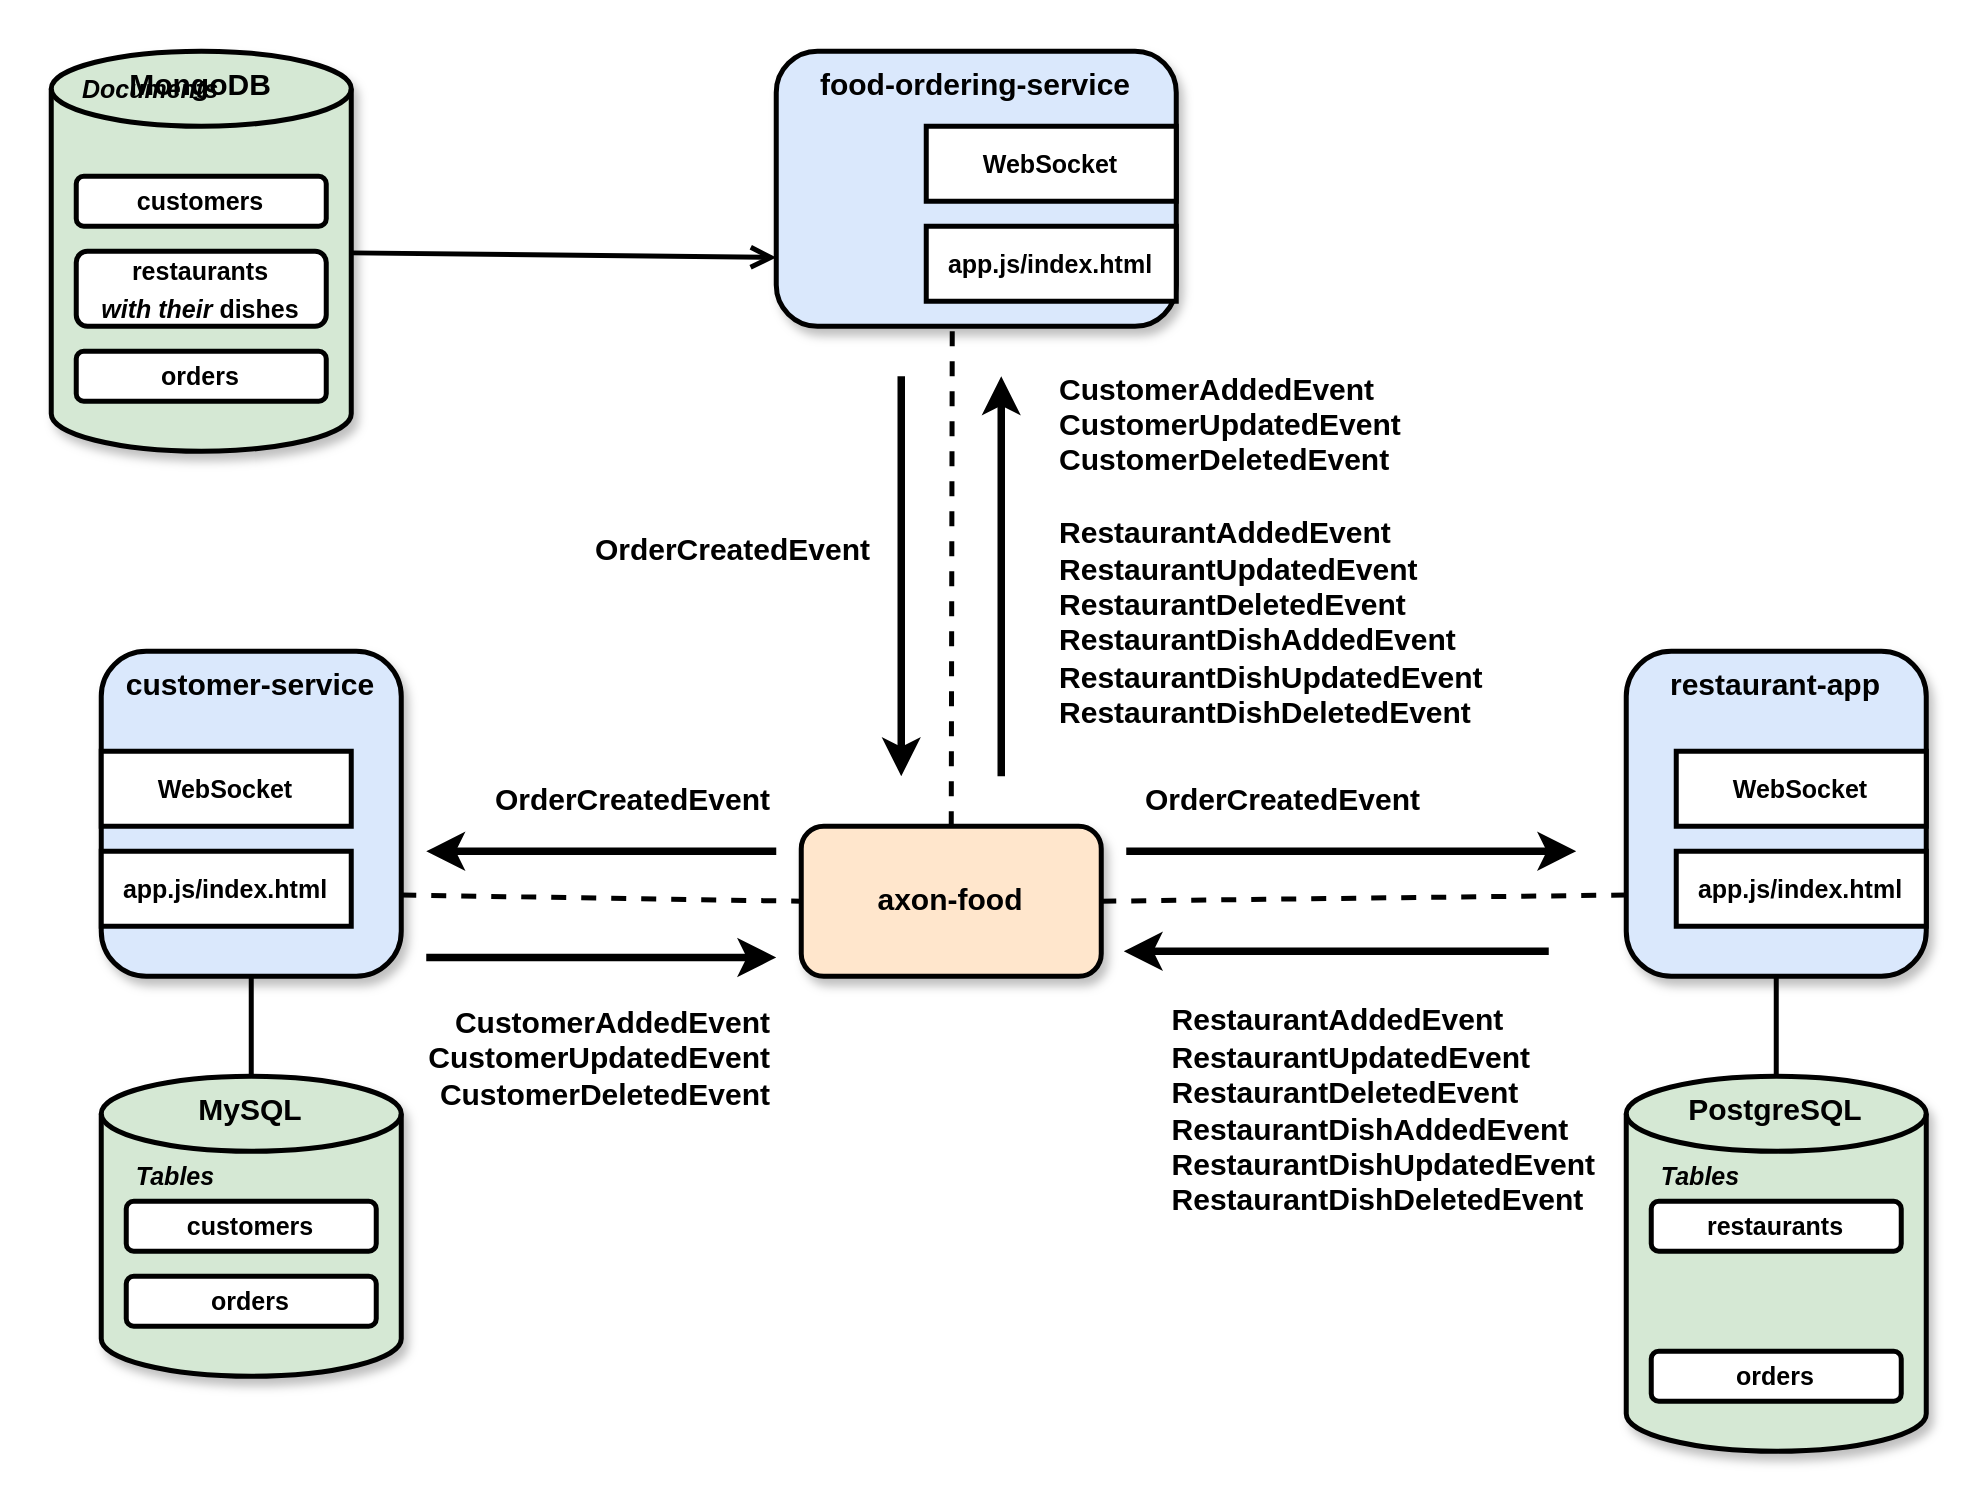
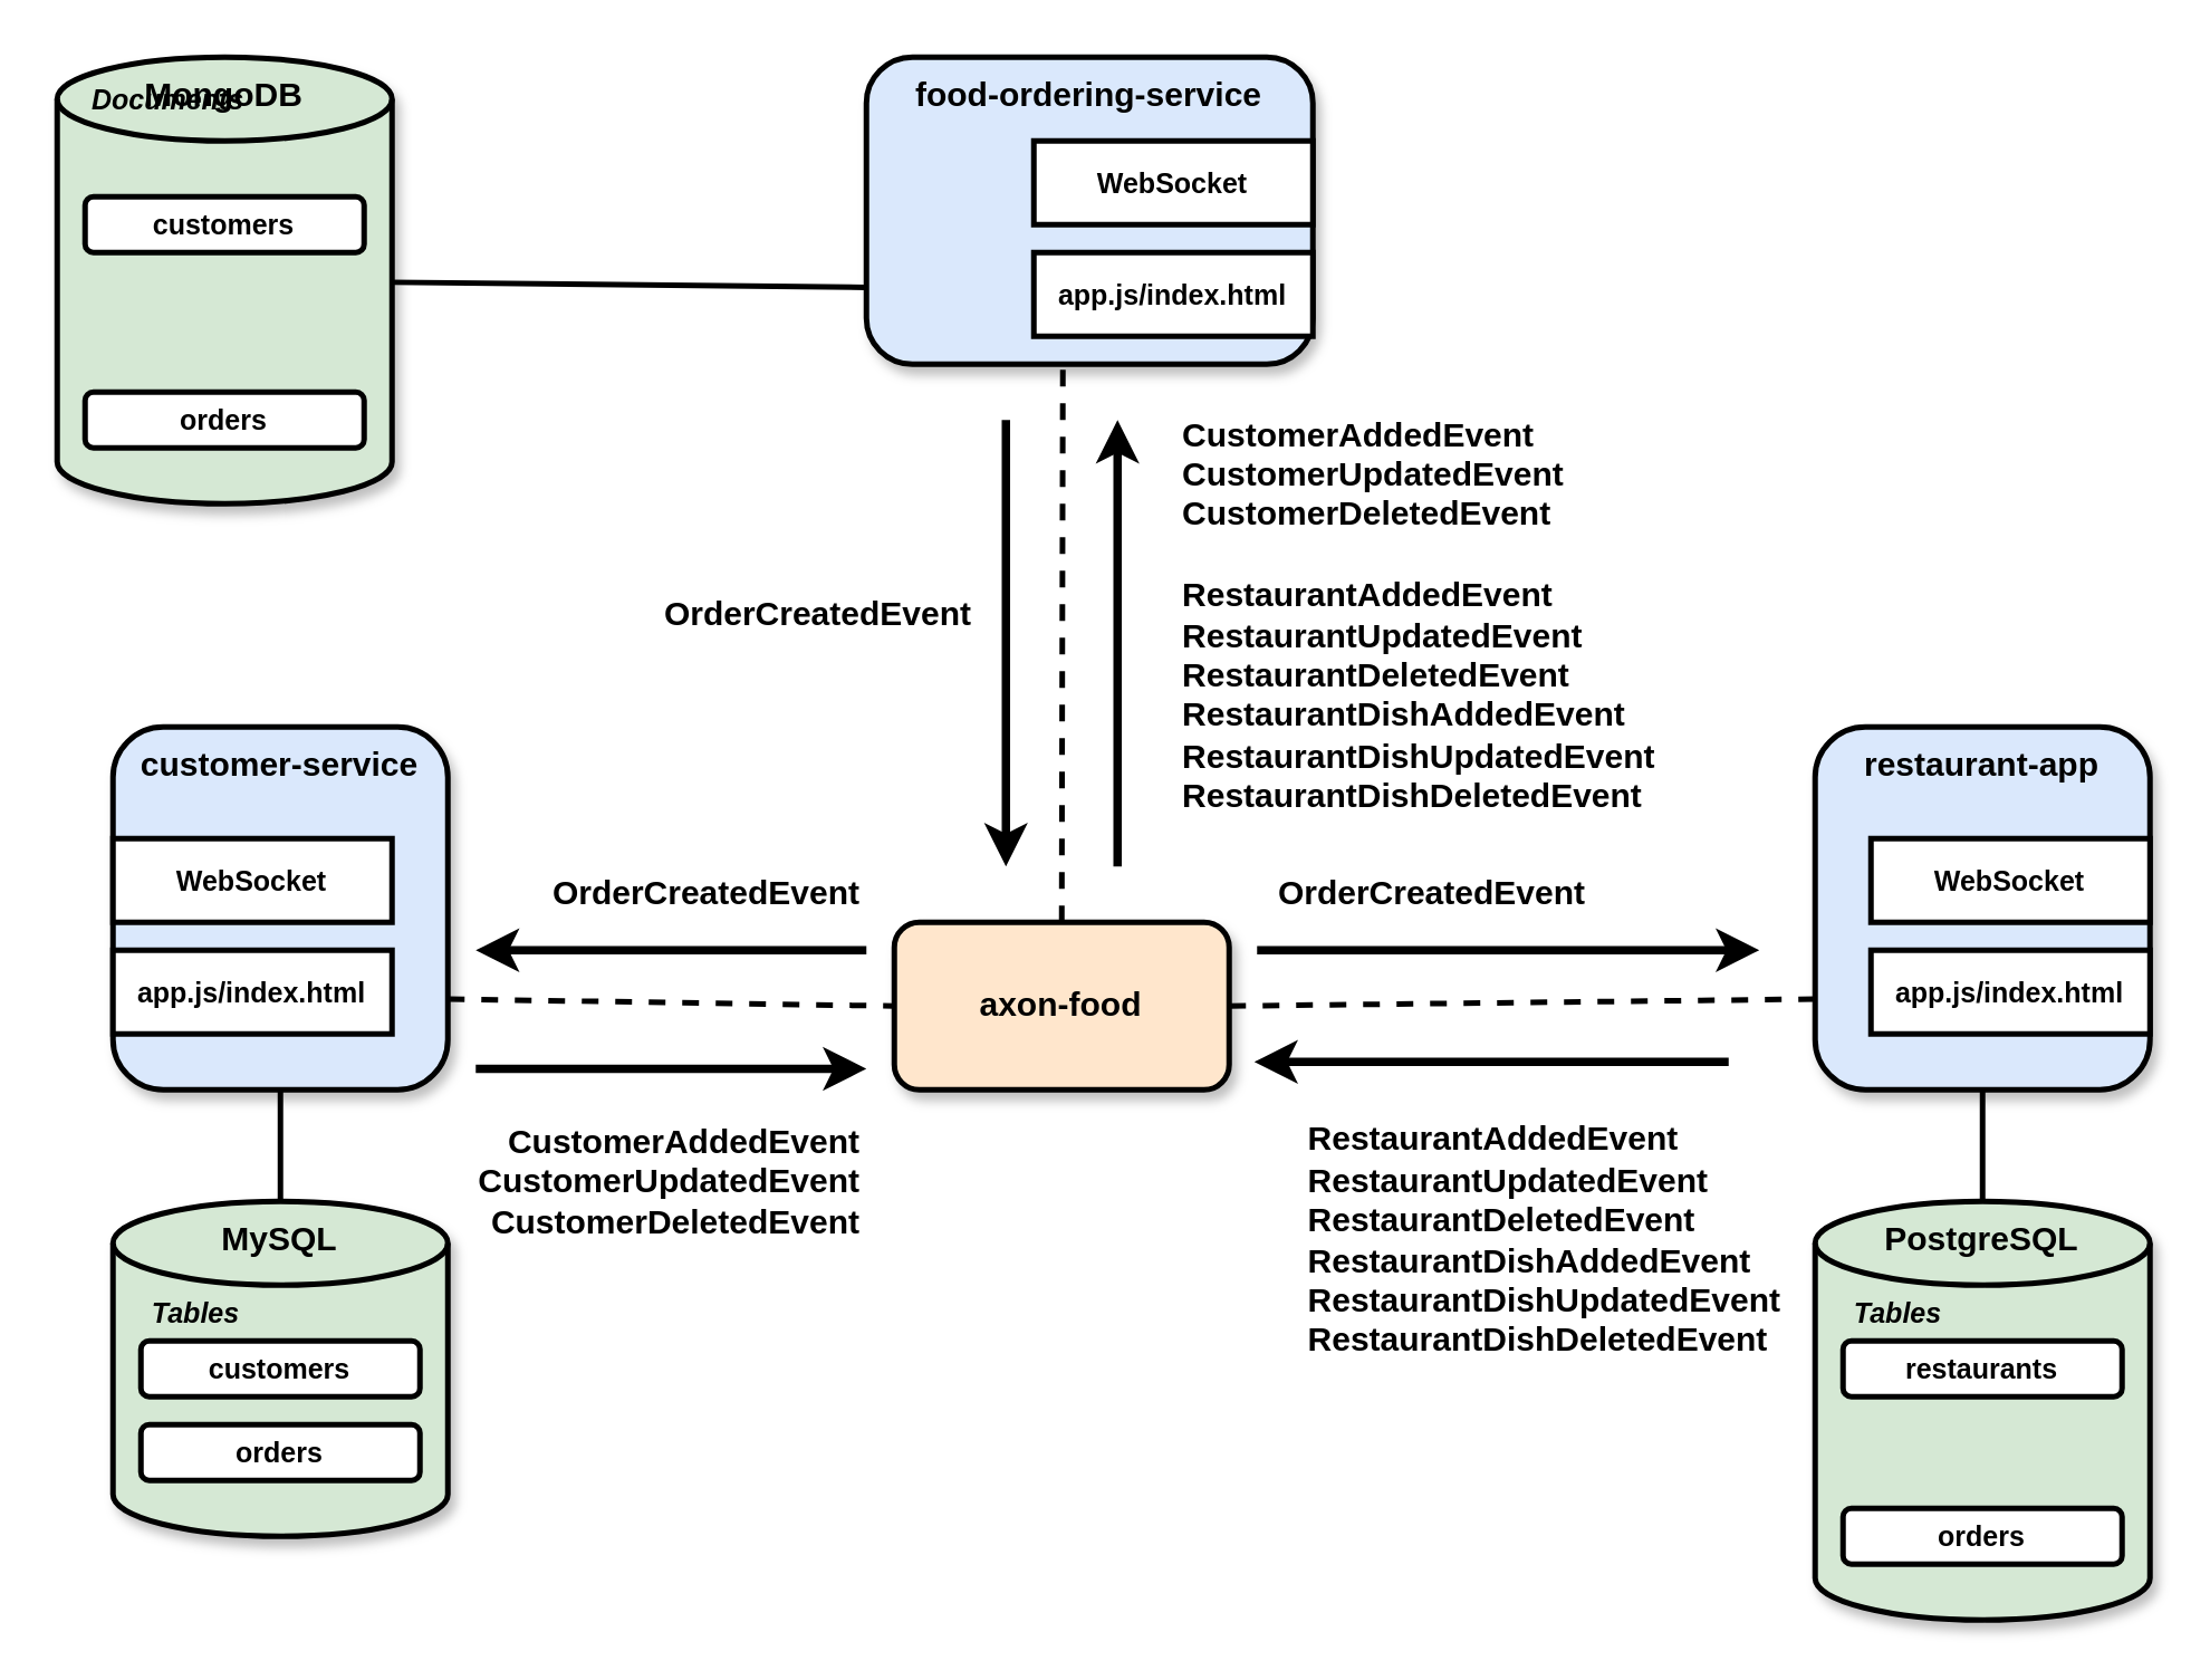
- <mxCell id="23" value="" style="endArrow=open;html=1;strokeWidth=2;entryX=0;entryY=0.75;entryDx=0;entryDy=0;" parent="1" source="8" target="4" edge="1"><mxGeometry width="50" height="50" relative="1" as="geometry"><mxPoint x="210" y="150" as="sourcePoint" /><mxPoint x="260" y="100" as="targetPoint" /></mxGeometry></mxCell>
+ <mxCell id="23" value="" style="endArrow=none;html=1;strokeWidth=2;entryX=0;entryY=0.75;entryDx=0;entryDy=0;" parent="1" source="8" target="4" edge="1"><mxGeometry width="50" height="50" relative="1" as="geometry"><mxPoint x="210" y="150" as="sourcePoint" /><mxPoint x="260" y="100" as="targetPoint" /></mxGeometry></mxCell>
- <mxCell id="10" value="&lt;font style=&quot;font-size: 10px&quot;&gt;&lt;b&gt;restaurants&lt;br&gt;&lt;i&gt;with their&lt;/i&gt; dishes&lt;br&gt;&lt;/b&gt;&lt;/font&gt;" style="rounded=1;whiteSpace=wrap;html=1;strokeWidth=2;" parent="1" vertex="1"><mxGeometry x="30" y="100" width="100" height="30" as="geometry" /></mxCell>
